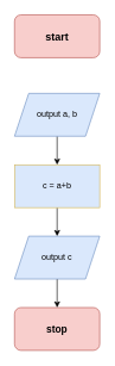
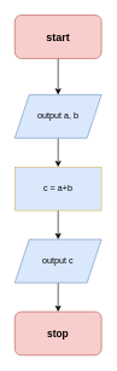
+ <mxCell id="2" value="" style="edgeStyle=orthogonalEdgeStyle;rounded=0;orthogonalLoop=1;jettySize=auto;html=1;" edge="1" parent="1" source="3" target="6"><mxGeometry relative="1" as="geometry" /></mxCell>
